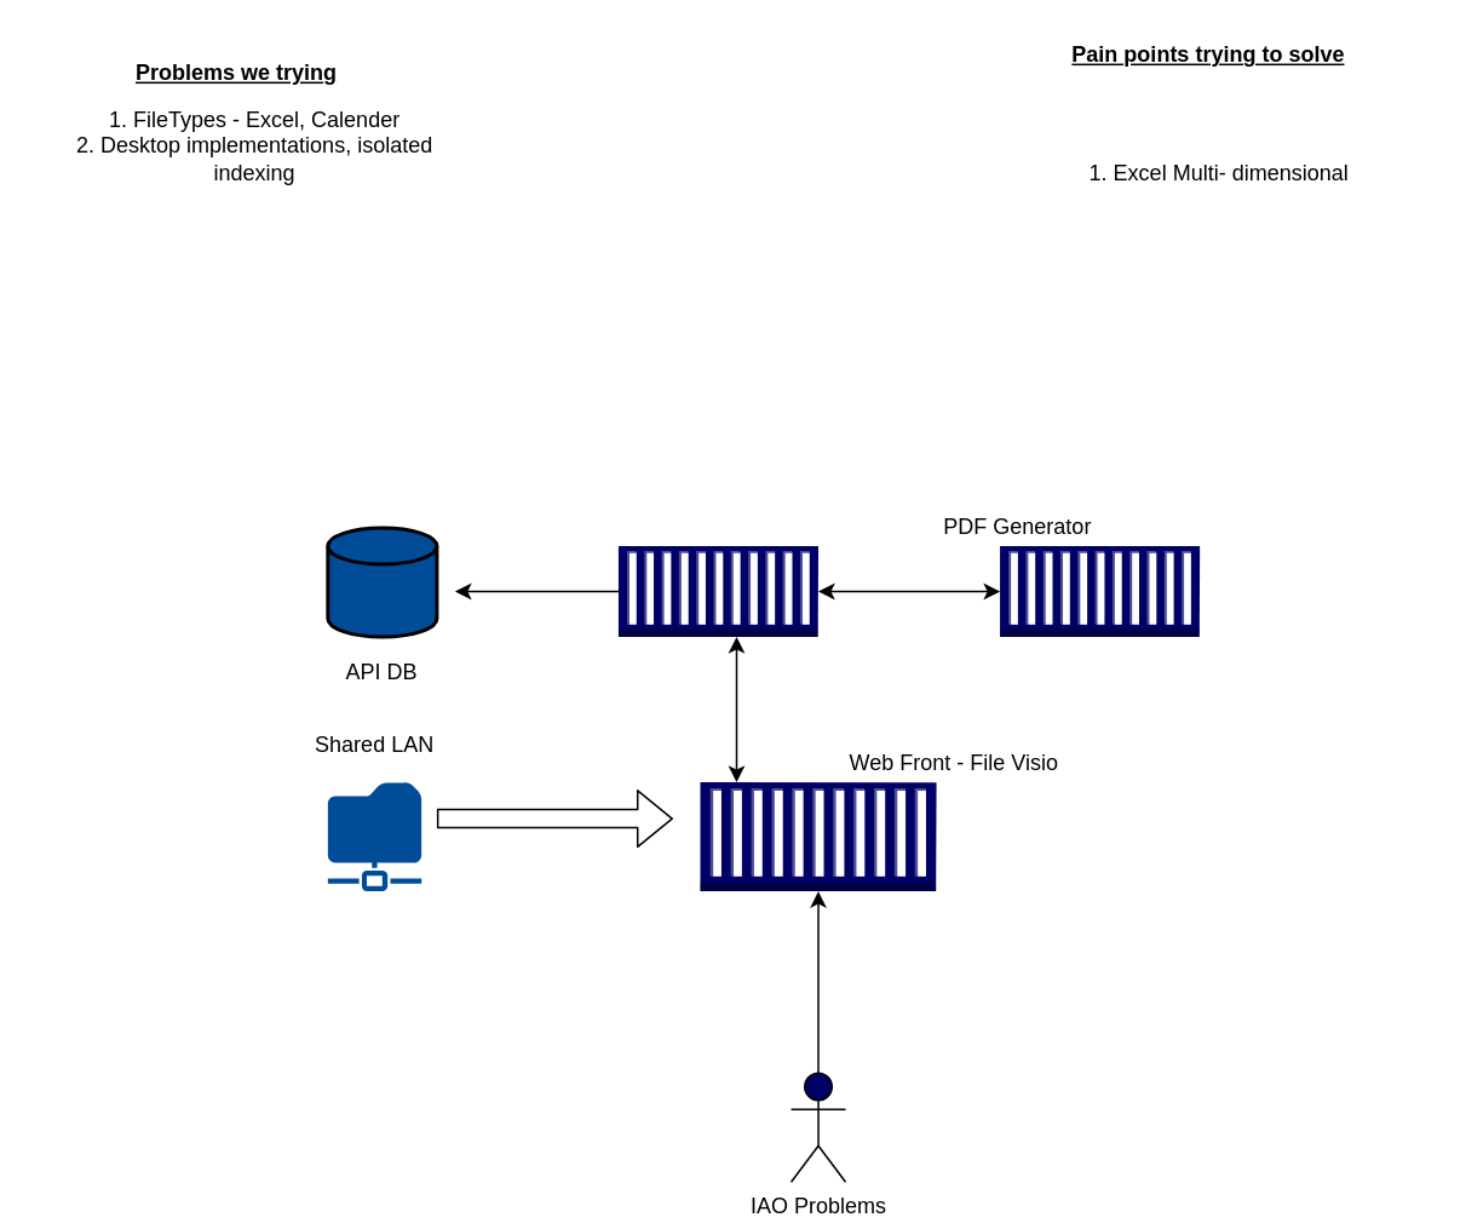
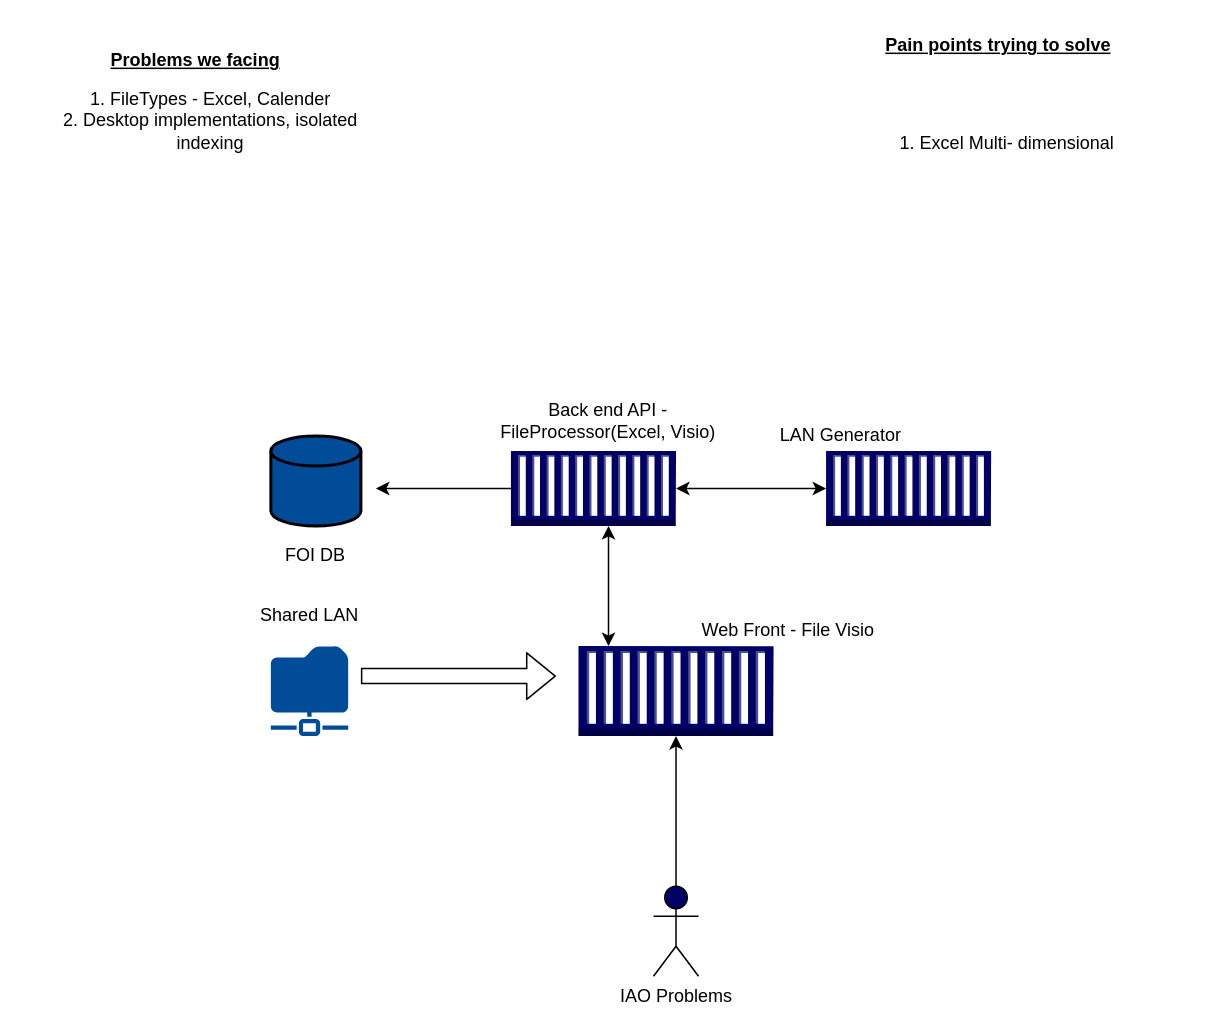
- <mxCell id="3" value="Problems we trying" style="text;html=1;strokeColor=none;fillColor=none;align=center;verticalAlign=middle;whiteSpace=wrap;rounded=0;fontStyle=5" vertex="1" parent="1"><mxGeometry x="70" y="30" width="120" height="20" as="geometry" /></mxCell>
+ <mxCell id="3" value="Problems we facing" style="text;html=1;strokeColor=none;fillColor=none;align=center;verticalAlign=middle;whiteSpace=wrap;rounded=0;fontStyle=5" vertex="1" parent="1"><mxGeometry x="70" y="30" width="120" height="20" as="geometry" /></mxCell>
+ <mxCell id="10" value="Back end API - FileProcessor(Excel, Visio)" style="text;html=1;strokeColor=none;fillColor=none;align=center;verticalAlign=middle;whiteSpace=wrap;rounded=0;" vertex="1" parent="1"><mxGeometry x="310" y="270" width="190" height="20" as="geometry" /></mxCell>
- <mxCell id="11" value="PDF Generator" style="text;html=1;strokeColor=none;fillColor=none;align=center;verticalAlign=middle;whiteSpace=wrap;rounded=0;" vertex="1" parent="1"><mxGeometry x="500" y="280" width="120" height="20" as="geometry" /></mxCell>
+ <mxCell id="11" value="LAN Generator" style="text;html=1;strokeColor=none;fillColor=none;align=center;verticalAlign=middle;whiteSpace=wrap;rounded=0;" vertex="1" parent="1"><mxGeometry x="500" y="280" width="120" height="20" as="geometry" /></mxCell>
- <mxCell id="21" value="API DB" style="text;html=1;strokeColor=none;fillColor=none;align=center;verticalAlign=middle;whiteSpace=wrap;rounded=0;" vertex="1" parent="1"><mxGeometry x="150" y="360" width="120" height="20" as="geometry" /></mxCell>
+ <mxCell id="21" value="FOI DB" style="text;html=1;strokeColor=none;fillColor=none;align=center;verticalAlign=middle;whiteSpace=wrap;rounded=0;" vertex="1" parent="1"><mxGeometry x="150" y="360" width="120" height="20" as="geometry" /></mxCell>
